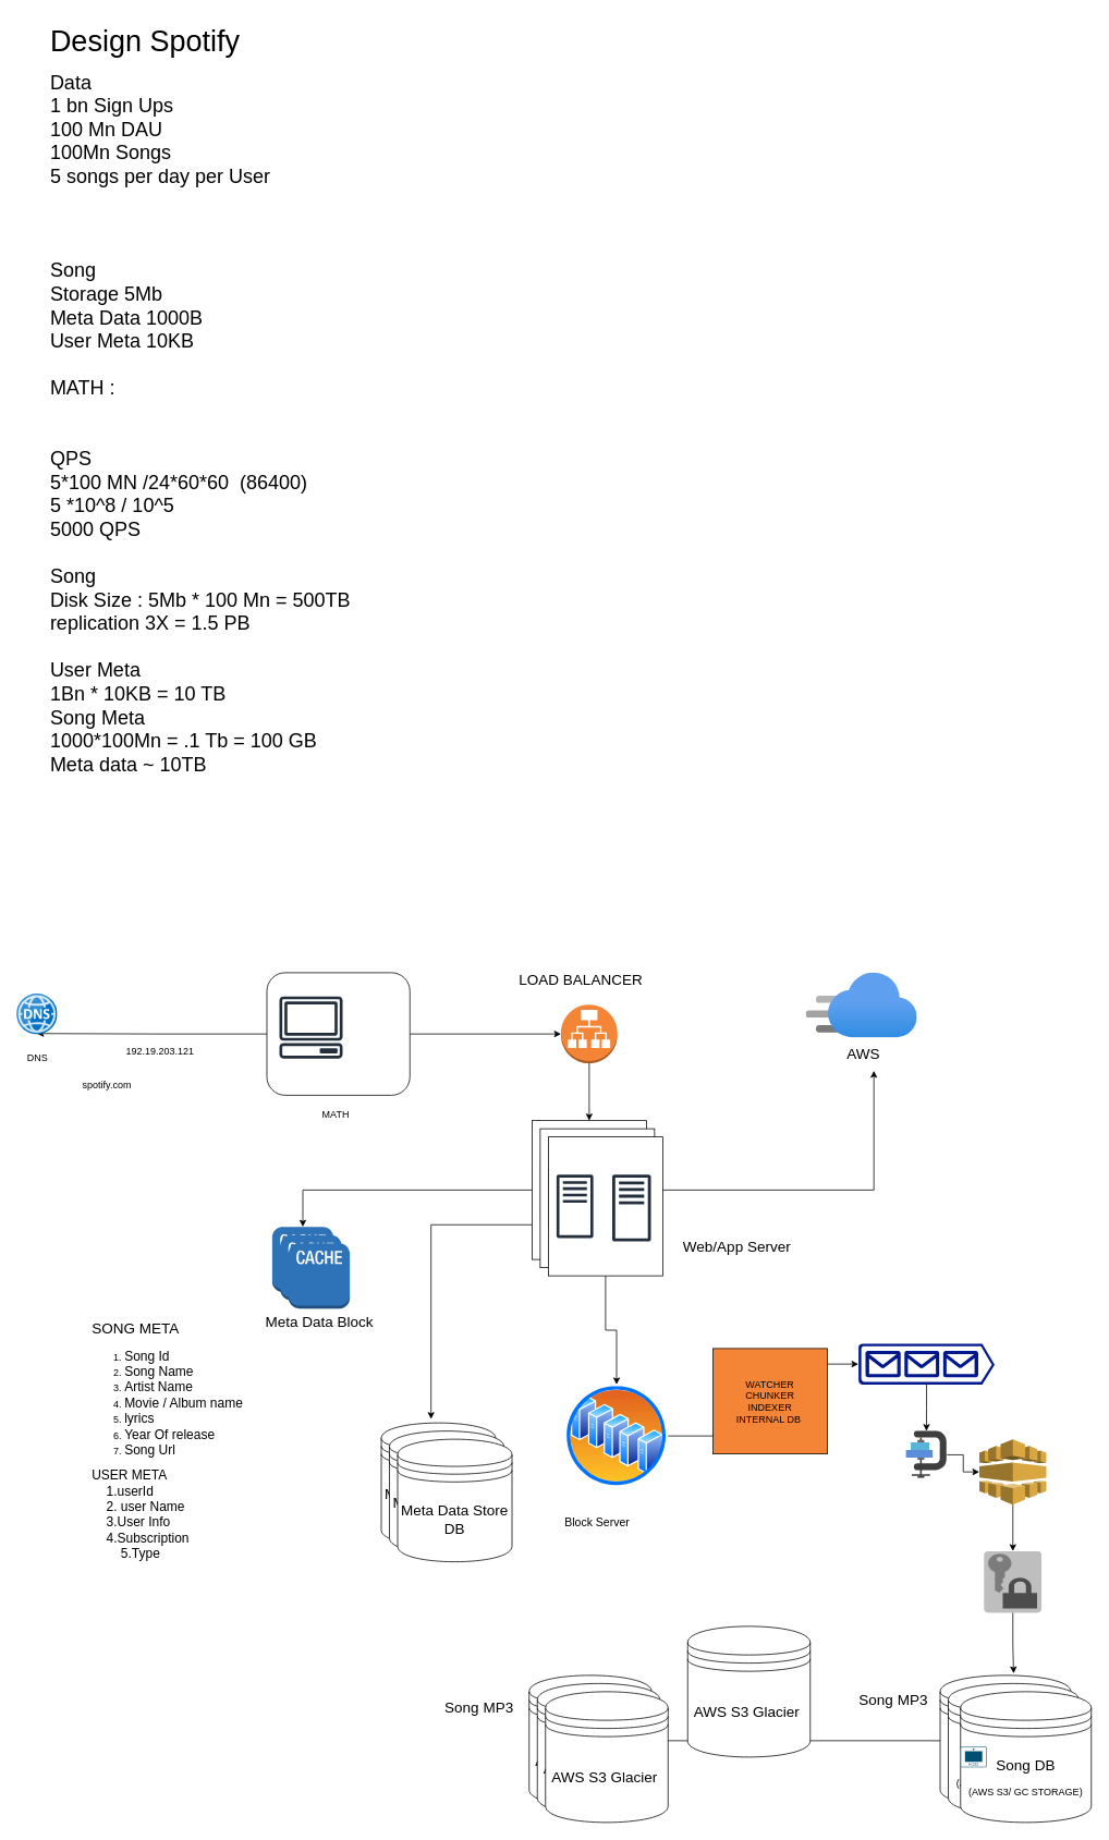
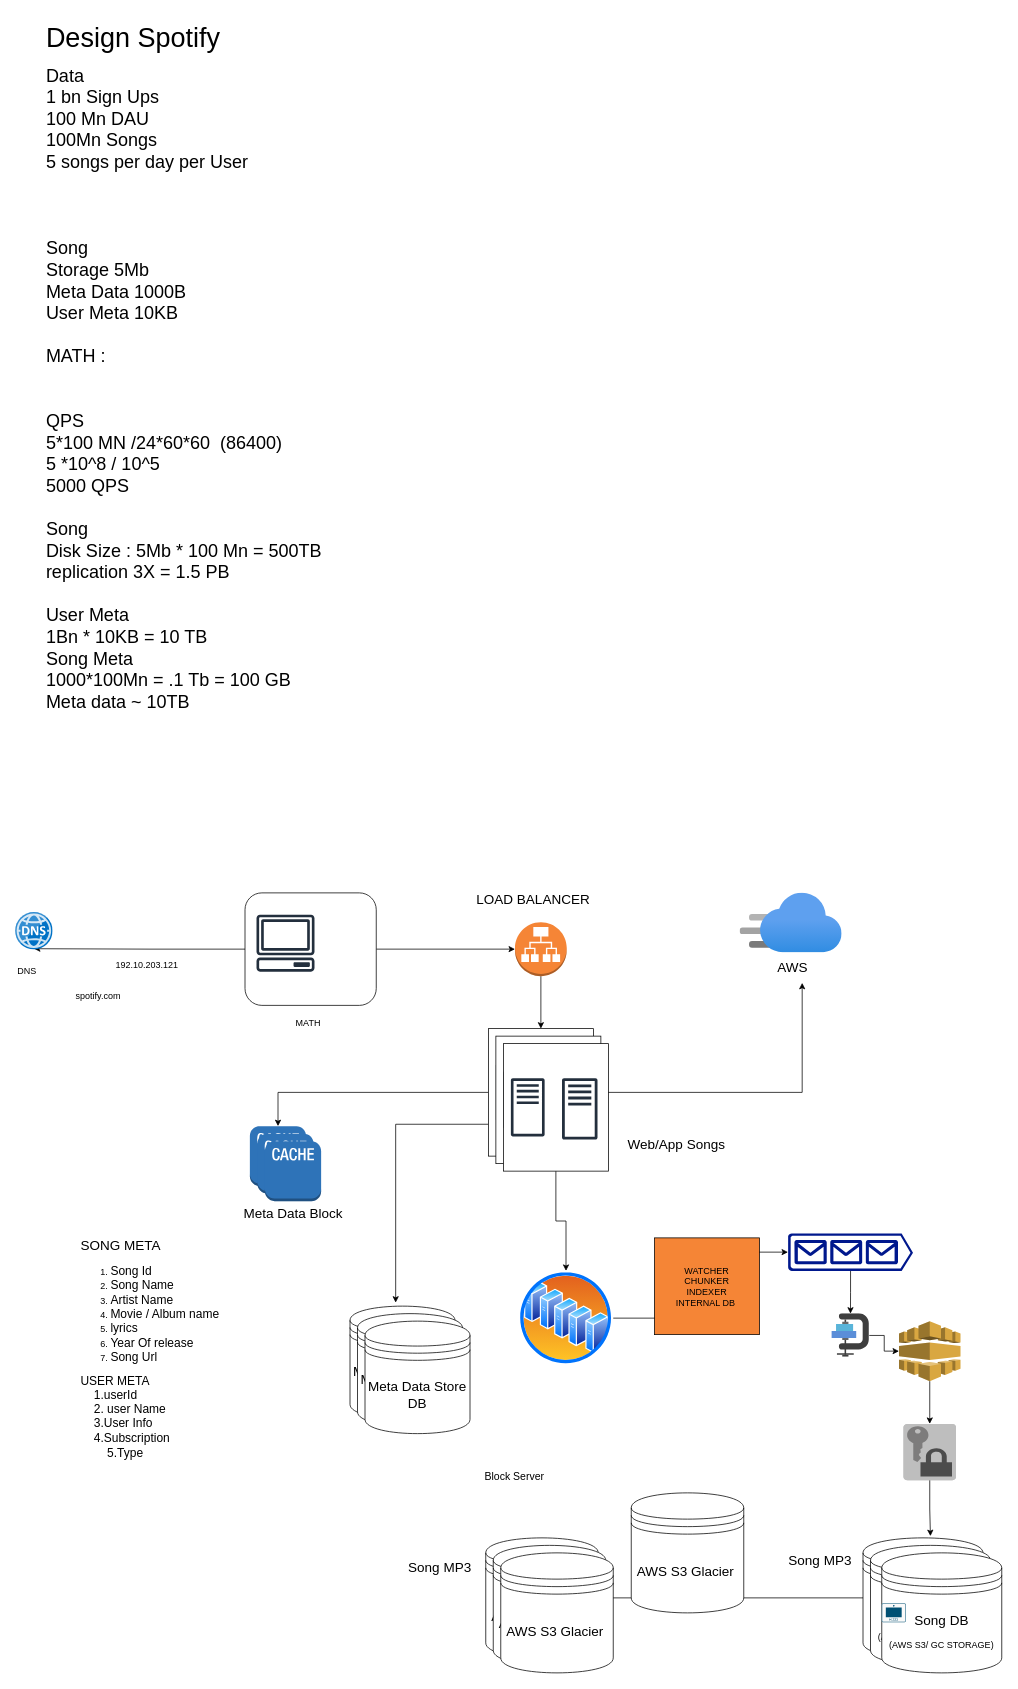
- <mxCell id="48" value="192.19.203.121" style="text;html=1;align=center;verticalAlign=middle;resizable=0;points=[];autosize=1;strokeColor=none;fillColor=none;" vertex="1" parent="1"><mxGeometry x="140" y="1271" width="110" height="30" as="geometry" /></mxCell>
+ <mxCell id="48" value="192.10.203.121" style="text;html=1;align=center;verticalAlign=middle;resizable=0;points=[];autosize=1;strokeColor=none;fillColor=none;" vertex="1" parent="1"><mxGeometry x="140" y="1271" width="110" height="30" as="geometry" /></mxCell>
- <mxCell id="37" value="DNS" style="text;html=1;align=center;verticalAlign=middle;resizable=0;points=[];autosize=1;strokeColor=none;fillColor=none;" vertex="1" parent="1"><mxGeometry x="20" y="1280" width="50" height="30" as="geometry" /></mxCell>
+ <mxCell id="37" value="DNS" style="text;html=1;align=center;verticalAlign=middle;resizable=0;points=[];autosize=1;strokeColor=none;fillColor=none;" vertex="1" parent="1"><mxGeometry x="10" y="1280" width="50" height="30" as="geometry" /></mxCell>
- <mxCell id="35" value="&lt;font style=&quot;font-size: 18px;&quot;&gt;Web/App Server&lt;/font&gt;" style="text;html=1;align=center;verticalAlign=middle;resizable=0;points=[];autosize=1;strokeColor=none;fillColor=none;" vertex="1" parent="1"><mxGeometry x="821" y="1506" width="160" height="40" as="geometry" /></mxCell>
+ <mxCell id="35" value="&lt;font style=&quot;font-size: 18px;&quot;&gt;Web/App Songs&lt;/font&gt;" style="text;html=1;align=center;verticalAlign=middle;resizable=0;points=[];autosize=1;strokeColor=none;fillColor=none;" vertex="1" parent="1"><mxGeometry x="821" y="1506" width="160" height="40" as="geometry" /></mxCell>
- <mxCell id="19" value="&lt;div style=&quot;border-color: var(--border-color);&quot;&gt;&lt;font style=&quot;font-size: 18px;&quot;&gt;SONG META&lt;/font&gt;&lt;/div&gt;&lt;ol style=&quot;border-color: var(--border-color);&quot;&gt;&lt;li style=&quot;border-color: var(--border-color);&quot;&gt;&lt;span style=&quot;border-color: var(--border-color); background-color: initial;&quot;&gt;&lt;font size=&quot;3&quot;&gt;Song Id&lt;/font&gt;&lt;/span&gt;&lt;/li&gt;&lt;li style=&quot;border-color: var(--border-color);&quot;&gt;&lt;span style=&quot;border-color: var(--border-color); background-color: initial;&quot;&gt;&lt;font size=&quot;3&quot;&gt;Song Name&amp;nbsp;&lt;/font&gt;&lt;/span&gt;&lt;/li&gt;&lt;li style=&quot;border-color: var(--border-color);&quot;&gt;&lt;span style=&quot;border-color: var(--border-color); background-color: initial;&quot;&gt;&lt;font size=&quot;3&quot;&gt;Artist Name&amp;nbsp;&lt;/font&gt;&lt;/span&gt;&lt;/li&gt;&lt;li style=&quot;border-color: var(--border-color);&quot;&gt;&lt;span style=&quot;border-color: var(--border-color); background-color: initial;&quot;&gt;&lt;font size=&quot;3&quot;&gt;Movie / Album name&lt;/font&gt;&lt;/span&gt;&lt;/li&gt;&lt;li style=&quot;border-color: var(--border-color);&quot;&gt;&lt;span style=&quot;border-color: var(--border-color); background-color: initial;&quot;&gt;&lt;font size=&quot;3&quot;&gt;lyrics&lt;/font&gt;&lt;/span&gt;&lt;/li&gt;&lt;li style=&quot;border-color: var(--border-color);&quot;&gt;&lt;font size=&quot;3&quot;&gt;Year Of release&lt;/font&gt;&lt;/li&gt;&lt;li style=&quot;border-color: var(--border-color);&quot;&gt;&lt;font size=&quot;3&quot;&gt;Song Url&amp;nbsp;&lt;/font&gt;&lt;/li&gt;&lt;/ol&gt;&lt;div style=&quot;border-color: var(--border-color);&quot;&gt;&lt;font size=&quot;3&quot;&gt;USER META&lt;/font&gt;&lt;/div&gt;&lt;div style=&quot;border-color: var(--border-color);&quot;&gt;&lt;font size=&quot;3&quot;&gt;&lt;span style=&quot;border-color: var(--border-color);&quot;&gt;&lt;span style=&quot;white-space: pre;&quot;&gt;&amp;nbsp;&amp;nbsp;&amp;nbsp;&amp;nbsp;&lt;/span&gt;&lt;/span&gt;1.userId&lt;br style=&quot;border-color: var(--border-color);&quot;&gt;&lt;/font&gt;&lt;/div&gt;&lt;div style=&quot;border-color: var(--border-color);&quot;&gt;&lt;font size=&quot;3&quot;&gt;&lt;span style=&quot;border-color: var(--border-color);&quot;&gt;&lt;span style=&quot;white-space: pre;&quot;&gt;&amp;nbsp;&amp;nbsp;&amp;nbsp;&amp;nbsp;&lt;/span&gt;&lt;/span&gt;2. user Name&lt;/font&gt;&lt;/div&gt;&lt;div style=&quot;border-color: var(--border-color);&quot;&gt;&lt;font size=&quot;3&quot;&gt;&lt;span style=&quot;border-color: var(--border-color);&quot;&gt;&lt;span style=&quot;white-space: pre;&quot;&gt;&amp;nbsp;&amp;nbsp;&amp;nbsp;&amp;nbsp;&lt;/span&gt;&lt;/span&gt;3.User Info&lt;br style=&quot;border-color: var(--border-color);&quot;&gt;&lt;/font&gt;&lt;/div&gt;&lt;div style=&quot;border-color: var(--border-color);&quot;&gt;&lt;font size=&quot;3&quot;&gt;&lt;span style=&quot;border-color: var(--border-color);&quot;&gt;&lt;span style=&quot;white-space: pre;&quot;&gt;&amp;nbsp;&amp;nbsp;&amp;nbsp;&amp;nbsp;&lt;/span&gt;&lt;/span&gt;4.Subscription&amp;nbsp; &amp;nbsp; &amp;nbsp; &amp;nbsp; &amp;nbsp; &amp;nbsp; &amp;nbsp; &amp;nbsp;&lt;span style=&quot;white-space: pre;&quot;&gt;&#09;&lt;/span&gt;5.Type&amp;nbsp;&lt;br style=&quot;border-color: var(--border-color);&quot;&gt;&lt;/font&gt;&lt;/div&gt;&lt;div style=&quot;border-color: var(--border-color);&quot;&gt;&lt;font size=&quot;3&quot;&gt;&lt;br style=&quot;border-color: var(--border-color);&quot;&gt;&lt;/font&gt;&lt;/div&gt;&lt;div style=&quot;border-color: var(--border-color);&quot;&gt;&lt;br style=&quot;border-color: var(--border-color); color: rgb(0, 0, 0); font-family: Helvetica; font-size: 12px; font-style: normal; font-variant-ligatures: normal; font-variant-caps: normal; font-weight: 400; letter-spacing: normal; orphans: 2; text-align: left; text-indent: 0px; text-transform: none; widows: 2; word-spacing: 0px; -webkit-text-stroke-width: 0px; background-color: rgb(251, 251, 251); text-decoration-thickness: initial; text-decoration-style: initial; text-decoration-color: initial;&quot;&gt;&lt;/div&gt;" style="text;whiteSpace=wrap;html=1;" vertex="1" parent="1"><mxGeometry x="110" y="1609" width="227.5" height="429" as="geometry" /></mxCell>
+ <mxCell id="19" value="&lt;div style=&quot;border-color: var(--border-color);&quot;&gt;&lt;font style=&quot;font-size: 18px;&quot;&gt;SONG META&lt;/font&gt;&lt;/div&gt;&lt;ol style=&quot;border-color: var(--border-color);&quot;&gt;&lt;li style=&quot;border-color: var(--border-color);&quot;&gt;&lt;span style=&quot;border-color: var(--border-color); background-color: initial;&quot;&gt;&lt;font size=&quot;3&quot;&gt;Song Id&lt;/font&gt;&lt;/span&gt;&lt;/li&gt;&lt;li style=&quot;border-color: var(--border-color);&quot;&gt;&lt;span style=&quot;border-color: var(--border-color); background-color: initial;&quot;&gt;&lt;font size=&quot;3&quot;&gt;Song Name&amp;nbsp;&lt;/font&gt;&lt;/span&gt;&lt;/li&gt;&lt;li style=&quot;border-color: var(--border-color);&quot;&gt;&lt;span style=&quot;border-color: var(--border-color); background-color: initial;&quot;&gt;&lt;font size=&quot;3&quot;&gt;Artist Name&amp;nbsp;&lt;/font&gt;&lt;/span&gt;&lt;/li&gt;&lt;li style=&quot;border-color: var(--border-color);&quot;&gt;&lt;span style=&quot;border-color: var(--border-color); background-color: initial;&quot;&gt;&lt;font size=&quot;3&quot;&gt;Movie / Album name&lt;/font&gt;&lt;/span&gt;&lt;/li&gt;&lt;li style=&quot;border-color: var(--border-color);&quot;&gt;&lt;span style=&quot;border-color: var(--border-color); background-color: initial;&quot;&gt;&lt;font size=&quot;3&quot;&gt;lyrics&lt;/font&gt;&lt;/span&gt;&lt;/li&gt;&lt;li style=&quot;border-color: var(--border-color);&quot;&gt;&lt;font size=&quot;3&quot;&gt;Year Of release&lt;/font&gt;&lt;/li&gt;&lt;li style=&quot;border-color: var(--border-color);&quot;&gt;&lt;font size=&quot;3&quot;&gt;Song Url&amp;nbsp;&lt;/font&gt;&lt;/li&gt;&lt;/ol&gt;&lt;div style=&quot;border-color: var(--border-color);&quot;&gt;&lt;font size=&quot;3&quot;&gt;USER META&lt;/font&gt;&lt;/div&gt;&lt;div style=&quot;border-color: var(--border-color);&quot;&gt;&lt;font size=&quot;3&quot;&gt;&lt;span style=&quot;border-color: var(--border-color);&quot;&gt;&lt;span style=&quot;white-space: pre;&quot;&gt;&amp;nbsp;&amp;nbsp;&amp;nbsp;&amp;nbsp;&lt;/span&gt;&lt;/span&gt;1.userId&lt;br style=&quot;border-color: var(--border-color);&quot;&gt;&lt;/font&gt;&lt;/div&gt;&lt;div style=&quot;border-color: var(--border-color);&quot;&gt;&lt;font size=&quot;3&quot;&gt;&lt;span style=&quot;border-color: var(--border-color);&quot;&gt;&lt;span style=&quot;white-space: pre;&quot;&gt;&amp;nbsp;&amp;nbsp;&amp;nbsp;&amp;nbsp;&lt;/span&gt;&lt;/span&gt;2. user Name&lt;/font&gt;&lt;/div&gt;&lt;div style=&quot;border-color: var(--border-color);&quot;&gt;&lt;font size=&quot;3&quot;&gt;&lt;span style=&quot;border-color: var(--border-color);&quot;&gt;&lt;span style=&quot;white-space: pre;&quot;&gt;&amp;nbsp;&amp;nbsp;&amp;nbsp;&amp;nbsp;&lt;/span&gt;&lt;/span&gt;3.User Info&lt;br style=&quot;border-color: var(--border-color);&quot;&gt;&lt;/font&gt;&lt;/div&gt;&lt;div style=&quot;border-color: var(--border-color);&quot;&gt;&lt;font size=&quot;3&quot;&gt;&lt;span style=&quot;border-color: var(--border-color);&quot;&gt;&lt;span style=&quot;white-space: pre;&quot;&gt;&amp;nbsp;&amp;nbsp;&amp;nbsp;&amp;nbsp;&lt;/span&gt;&lt;/span&gt;4.Subscription&amp;nbsp; &amp;nbsp; &amp;nbsp; &amp;nbsp; &amp;nbsp; &amp;nbsp; &amp;nbsp; &amp;nbsp;&lt;span style=&quot;white-space: pre;&quot;&gt;&#09;&lt;/span&gt;5.Type&amp;nbsp;&lt;br style=&quot;border-color: var(--border-color);&quot;&gt;&lt;/font&gt;&lt;/div&gt;&lt;div style=&quot;border-color: var(--border-color);&quot;&gt;&lt;font size=&quot;3&quot;&gt;&lt;br style=&quot;border-color: var(--border-color);&quot;&gt;&lt;/font&gt;&lt;/div&gt;&lt;div style=&quot;border-color: var(--border-color);&quot;&gt;&lt;br style=&quot;border-color: var(--border-color); color: rgb(0, 0, 0); font-family: Helvetica; font-size: 12px; font-style: normal; font-variant-ligatures: normal; font-variant-caps: normal; font-weight: 400; letter-spacing: normal; orphans: 2; text-align: left; text-indent: 0px; text-transform: none; widows: 2; word-spacing: 0px; -webkit-text-stroke-width: 0px; background-color: rgb(251, 251, 251); text-decoration-thickness: initial; text-decoration-style: initial; text-decoration-color: initial;&quot;&gt;&lt;/div&gt;" style="text;whiteSpace=wrap;html=1;" vertex="1" parent="1"><mxGeometry x="105" y="1644" width="227.5" height="429" as="geometry" /></mxCell>
- <mxCell id="61" value="&lt;font style=&quot;font-size: 14px;&quot;&gt;Block Server&lt;/font&gt;" style="text;html=1;align=center;verticalAlign=middle;resizable=0;points=[];autosize=1;strokeColor=none;fillColor=none;" vertex="1" parent="1"><mxGeometry x="680" y="1848" width="100" height="30" as="geometry" /></mxCell>
+ <mxCell id="61" value="&lt;font style=&quot;font-size: 14px;&quot;&gt;Block Server&lt;/font&gt;" style="text;html=1;align=center;verticalAlign=middle;resizable=0;points=[];autosize=1;strokeColor=none;fillColor=none;" vertex="1" parent="1"><mxGeometry x="635" y="1953" width="100" height="30" as="geometry" /></mxCell>
